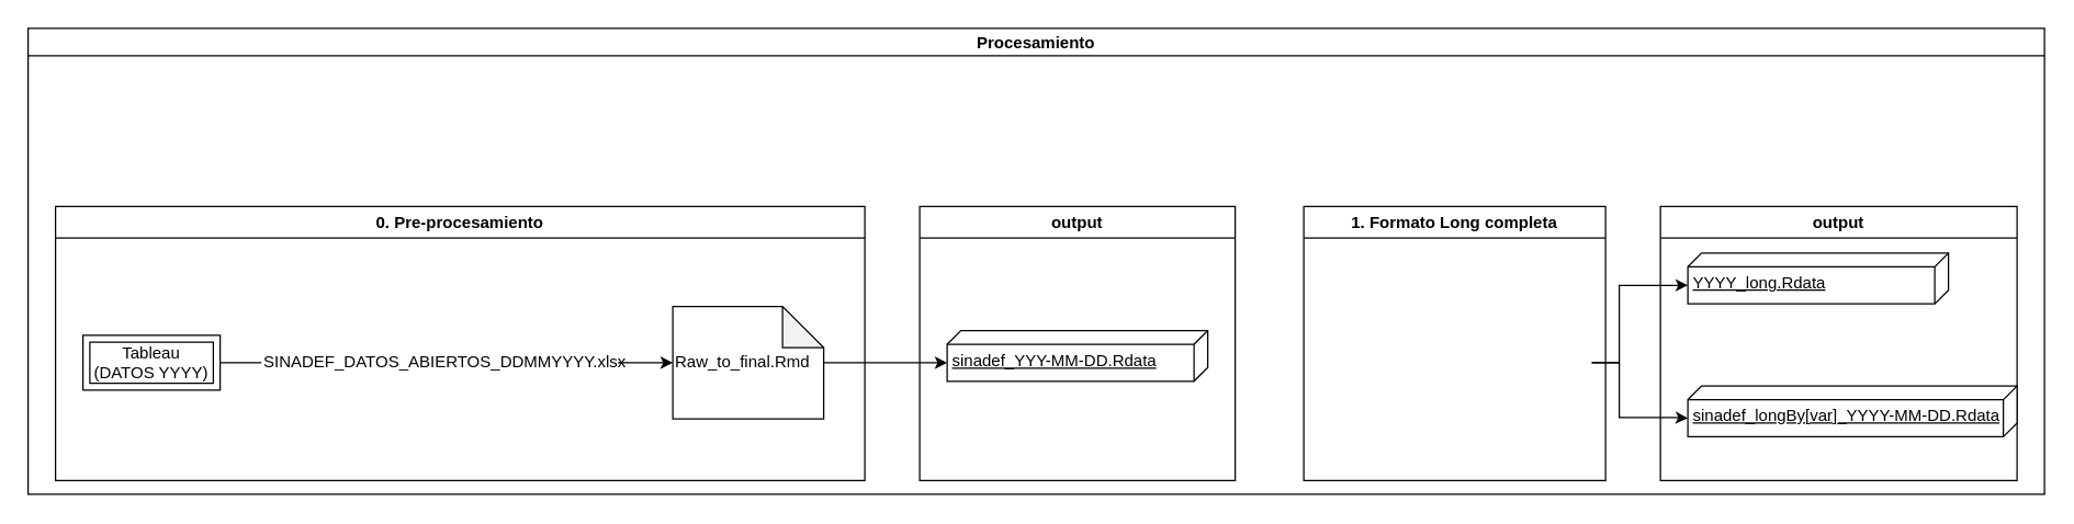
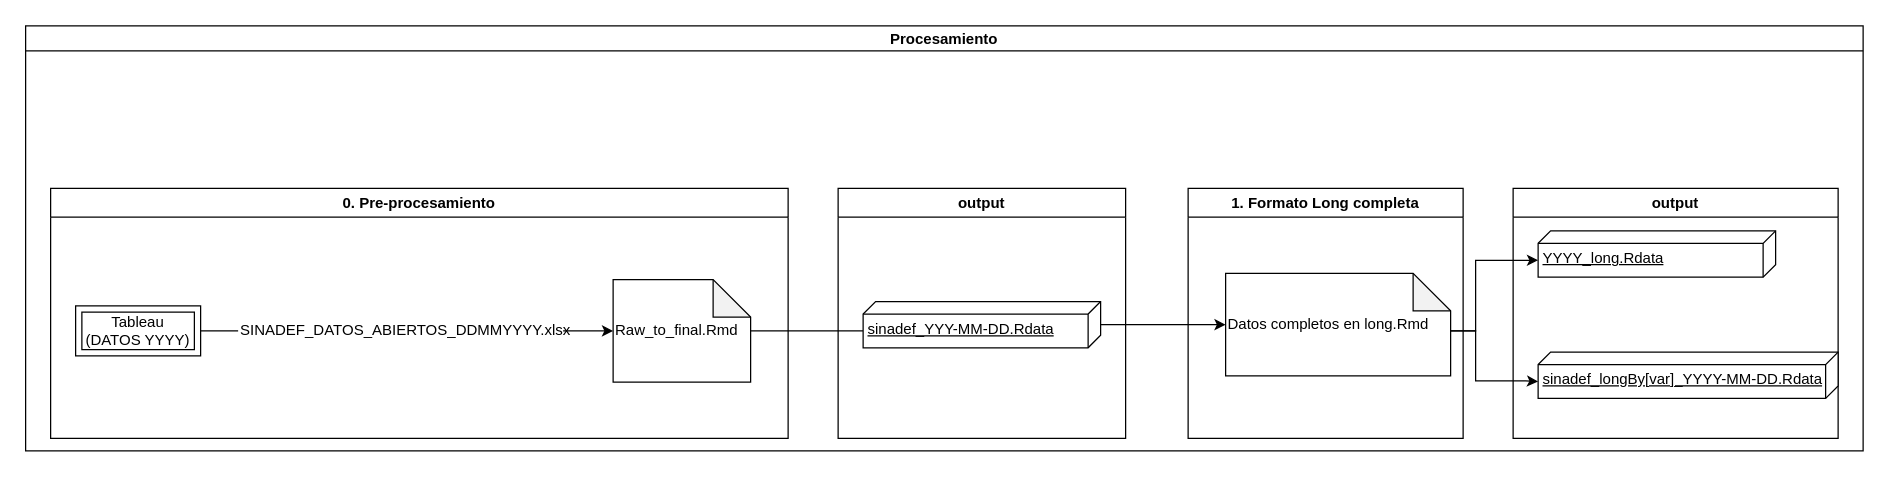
+ <mxCell id="9" style="edgeStyle=orthogonalEdgeStyle;rounded=0;orthogonalLoop=1;jettySize=auto;html=1;entryX=0;entryY=0.5;entryDx=0;entryDy=0;entryPerimeter=0;" edge="1" parent="2" source="10" target="13"><mxGeometry relative="1" as="geometry" /></mxCell>
+ <mxCell id="13" value="Datos completos en long.Rmd" style="shape=note;whiteSpace=wrap;html=1;backgroundOutline=1;darkOpacity=0.05;align=left;" vertex="1" parent="12"><mxGeometry x="30" y="68" width="180" height="82" as="geometry" /></mxCell>
- <mxCell id="4" style="edgeStyle=orthogonalEdgeStyle;rounded=0;orthogonalLoop=1;jettySize=auto;html=1;entryX=0;entryY=0;entryDx=23.5;entryDy=190;entryPerimeter=0;" edge="1" parent="2" source="5" target="10"><mxGeometry relative="1" as="geometry" /></mxCell>
+ <mxCell id="4" style="edgeStyle=orthogonalEdgeStyle;rounded=0;orthogonalLoop=1;jettySize=auto;html=1;entryX=0;entryY=0;entryDx=23.5;entryDy=190;entryPerimeter=0;endArrow=none;" edge="1" parent="2" source="5" target="10"><mxGeometry relative="1" as="geometry" /></mxCell>
